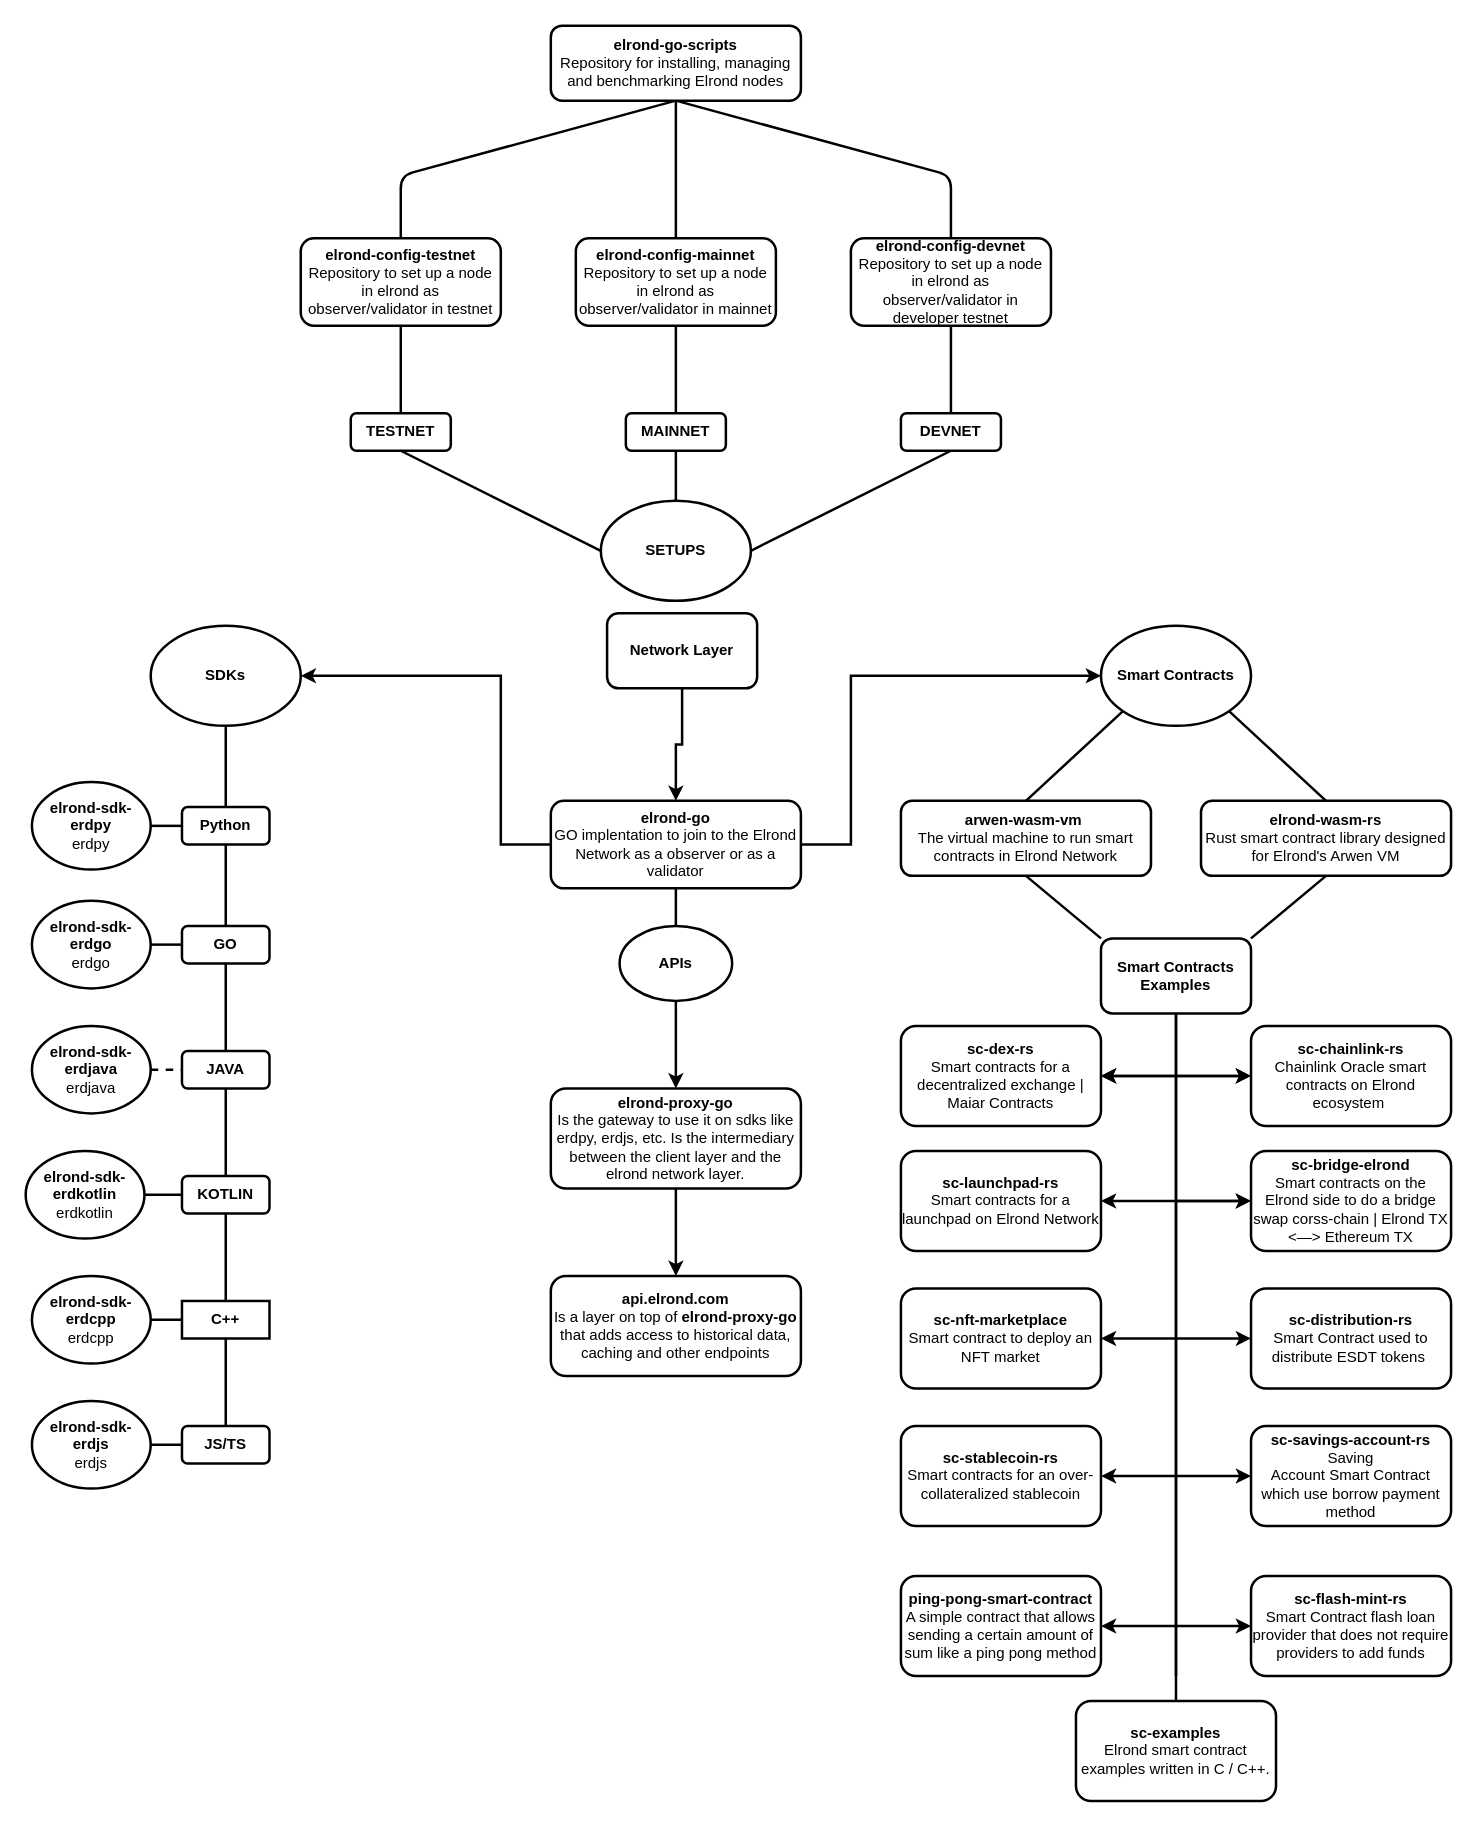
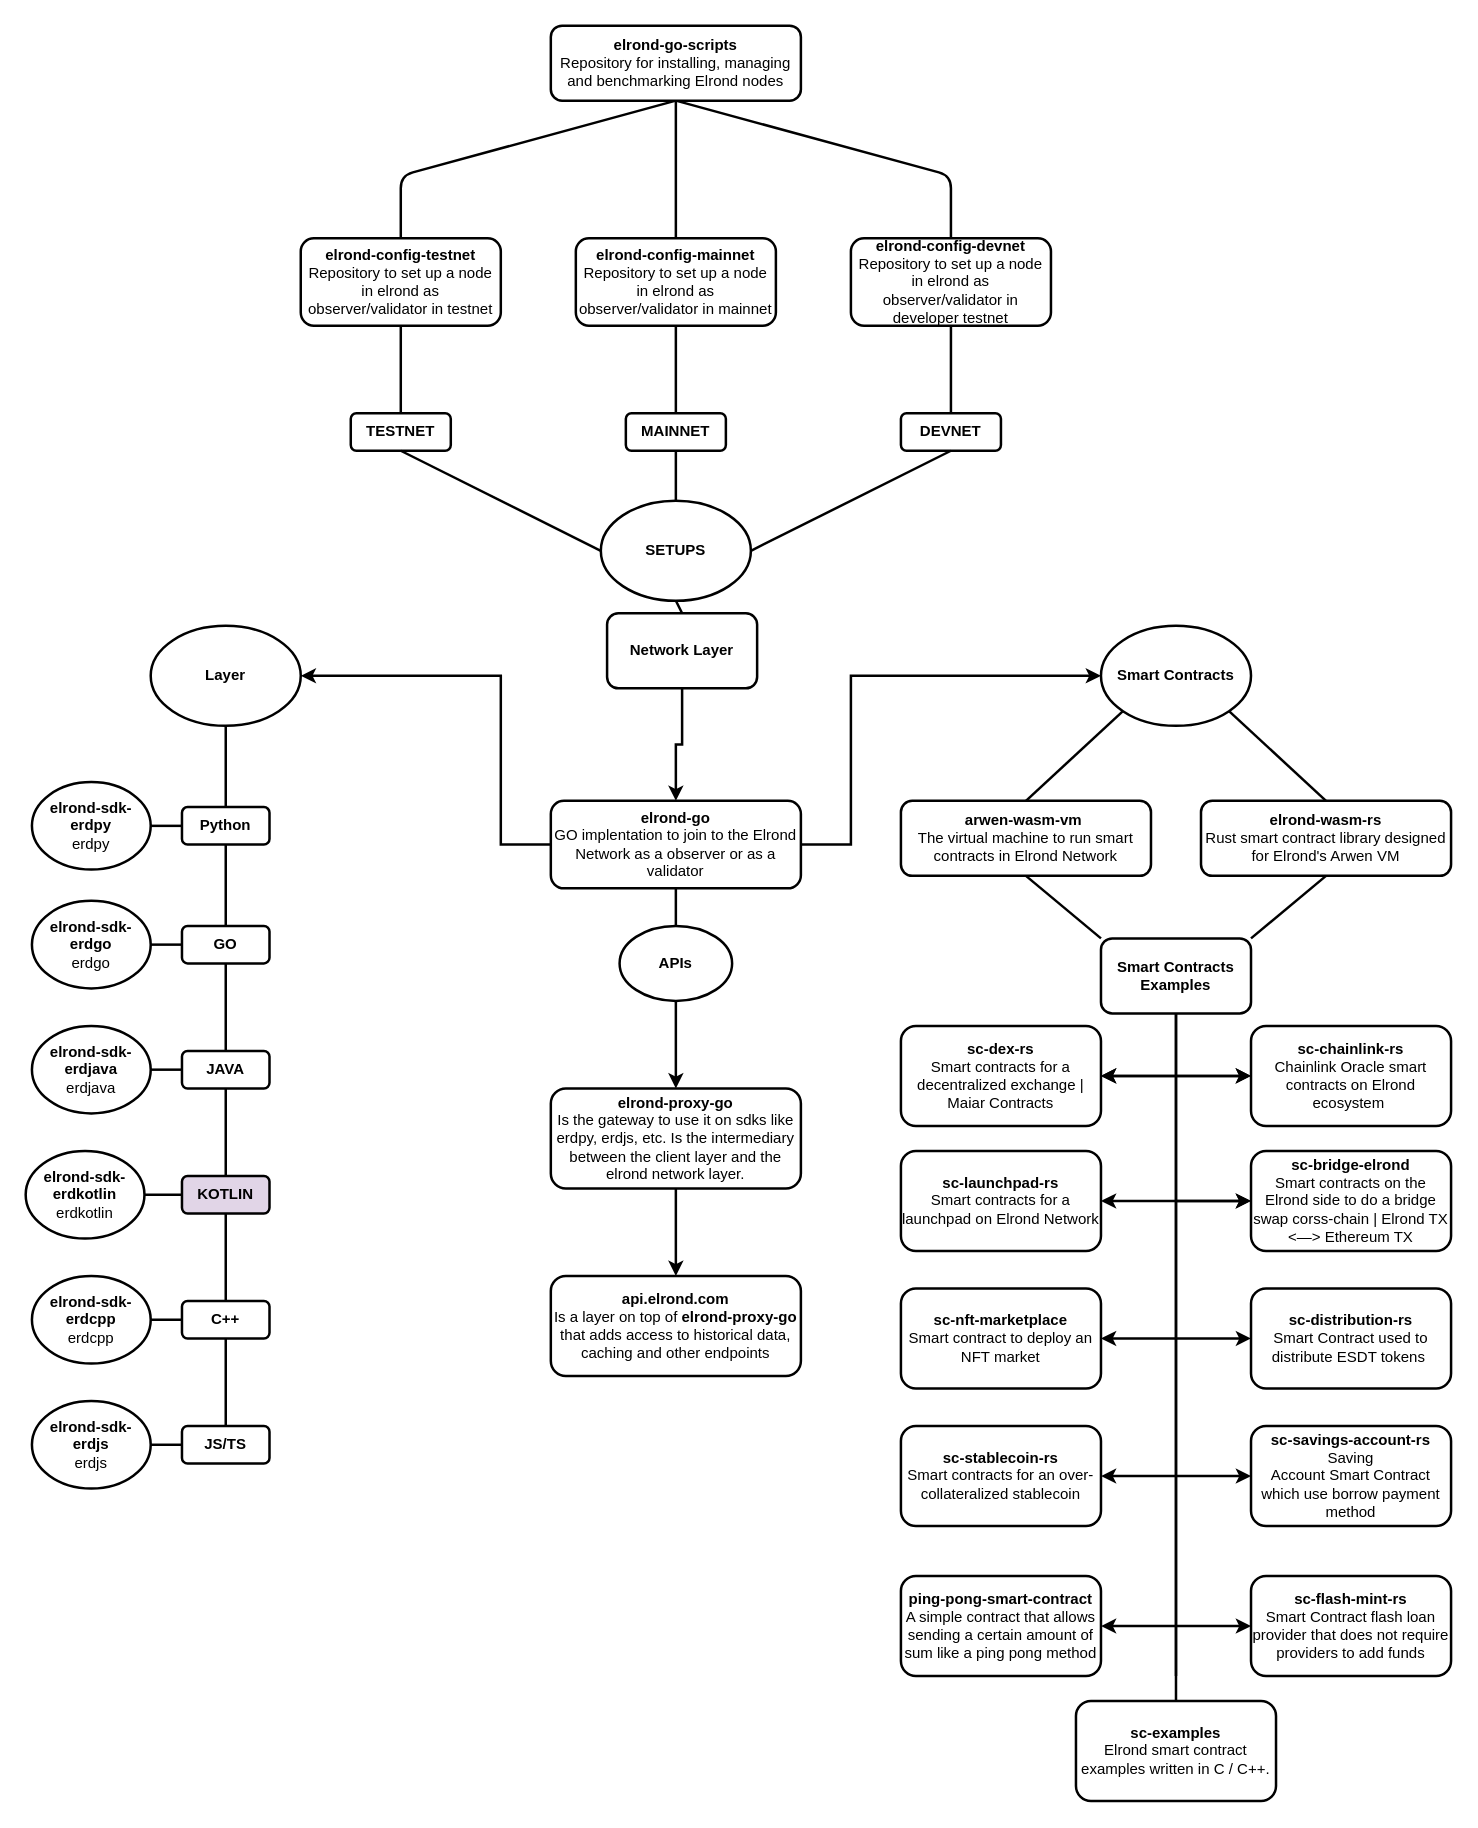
+ <mxCell id="58" value="" style="endArrow=none;html=1;strokeWidth=2;exitX=0.5;exitY=0;exitDx=0;exitDy=0;entryX=0.5;entryY=1;entryDx=0;entryDy=0;" parent="1" source="3" target="59" edge="1"><mxGeometry width="50" height="50" relative="1" as="geometry"><mxPoint x="545" y="500" as="sourcePoint" /><mxPoint x="540" y="420" as="targetPoint" /></mxGeometry></mxCell>
- <mxCell id="26" value="&lt;b&gt;SDKs&lt;/b&gt;" style="ellipse;whiteSpace=wrap;html=1;strokeWidth=2;" parent="1" vertex="1"><mxGeometry y="500" width="120" height="80" as="geometry" x="120" /></mxCell>
+ <mxCell id="26" value="&lt;b&gt;Layer&lt;/b&gt;" style="ellipse;whiteSpace=wrap;html=1;strokeWidth=2;" parent="1" vertex="1"><mxGeometry y="500" width="120" height="80" as="geometry" x="120" /></mxCell>
- <mxCell id="46" value="" style="endArrow=none;html=1;strokeWidth=2;entryX=0;entryY=0.5;entryDx=0;entryDy=0;exitX=1;exitY=0.5;exitDx=0;exitDy=0;dashed=1;" parent="1" source="45" target="43" edge="1"><mxGeometry width="50" height="50" relative="1" as="geometry"><mxPoint x="50" y="1000" as="sourcePoint" /><mxPoint x="100" y="950" as="targetPoint" /></mxGeometry></mxCell>
+ <mxCell id="46" value="" style="endArrow=none;html=1;strokeWidth=2;entryX=0;entryY=0.5;entryDx=0;entryDy=0;exitX=1;exitY=0.5;exitDx=0;exitDy=0;" parent="1" source="45" target="43" edge="1"><mxGeometry width="50" height="50" relative="1" as="geometry"><mxPoint x="50" y="1000" as="sourcePoint" /><mxPoint x="100" y="950" as="targetPoint" /></mxGeometry></mxCell>
- <mxCell id="48" value="&lt;b&gt;KOTLIN&lt;/b&gt;" style="rounded=1;whiteSpace=wrap;html=1;strokeWidth=2;" parent="1" vertex="1"><mxGeometry x="145" y="940" width="70" height="30" as="geometry" /></mxCell>
+ <mxCell id="48" value="&lt;b&gt;KOTLIN&lt;/b&gt;" style="rounded=1;whiteSpace=wrap;html=1;strokeWidth=2;fillColor=#e1d5e7;" parent="1" vertex="1"><mxGeometry x="145" y="940" width="70" height="30" as="geometry" /></mxCell>
- <mxCell id="51" value="&lt;b&gt;C++&lt;/b&gt;" style="whiteSpace=wrap;html=1;strokeWidth=2;rounded=0;" parent="1" vertex="1"><mxGeometry x="145" y="1040" width="70" height="30" as="geometry" /></mxCell>
+ <mxCell id="51" value="&lt;b&gt;C++&lt;/b&gt;" style="rounded=1;whiteSpace=wrap;html=1;strokeWidth=2;" parent="1" vertex="1"><mxGeometry x="145" y="1040" width="70" height="30" as="geometry" /></mxCell>
